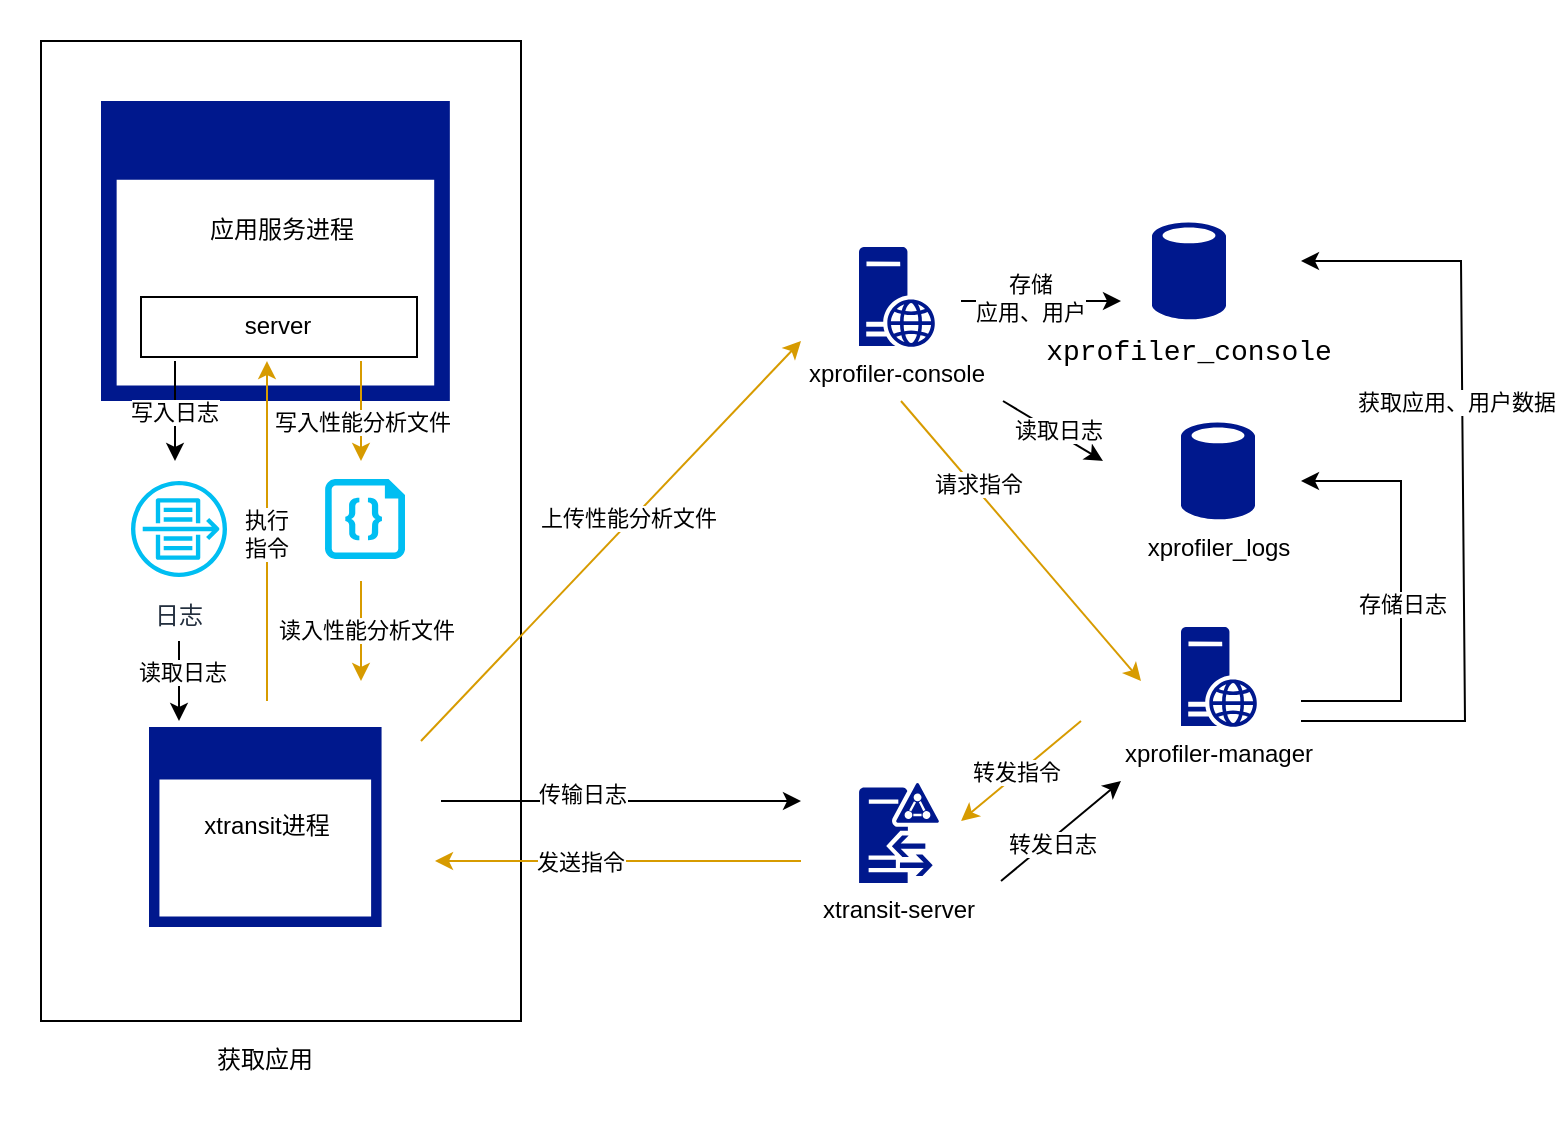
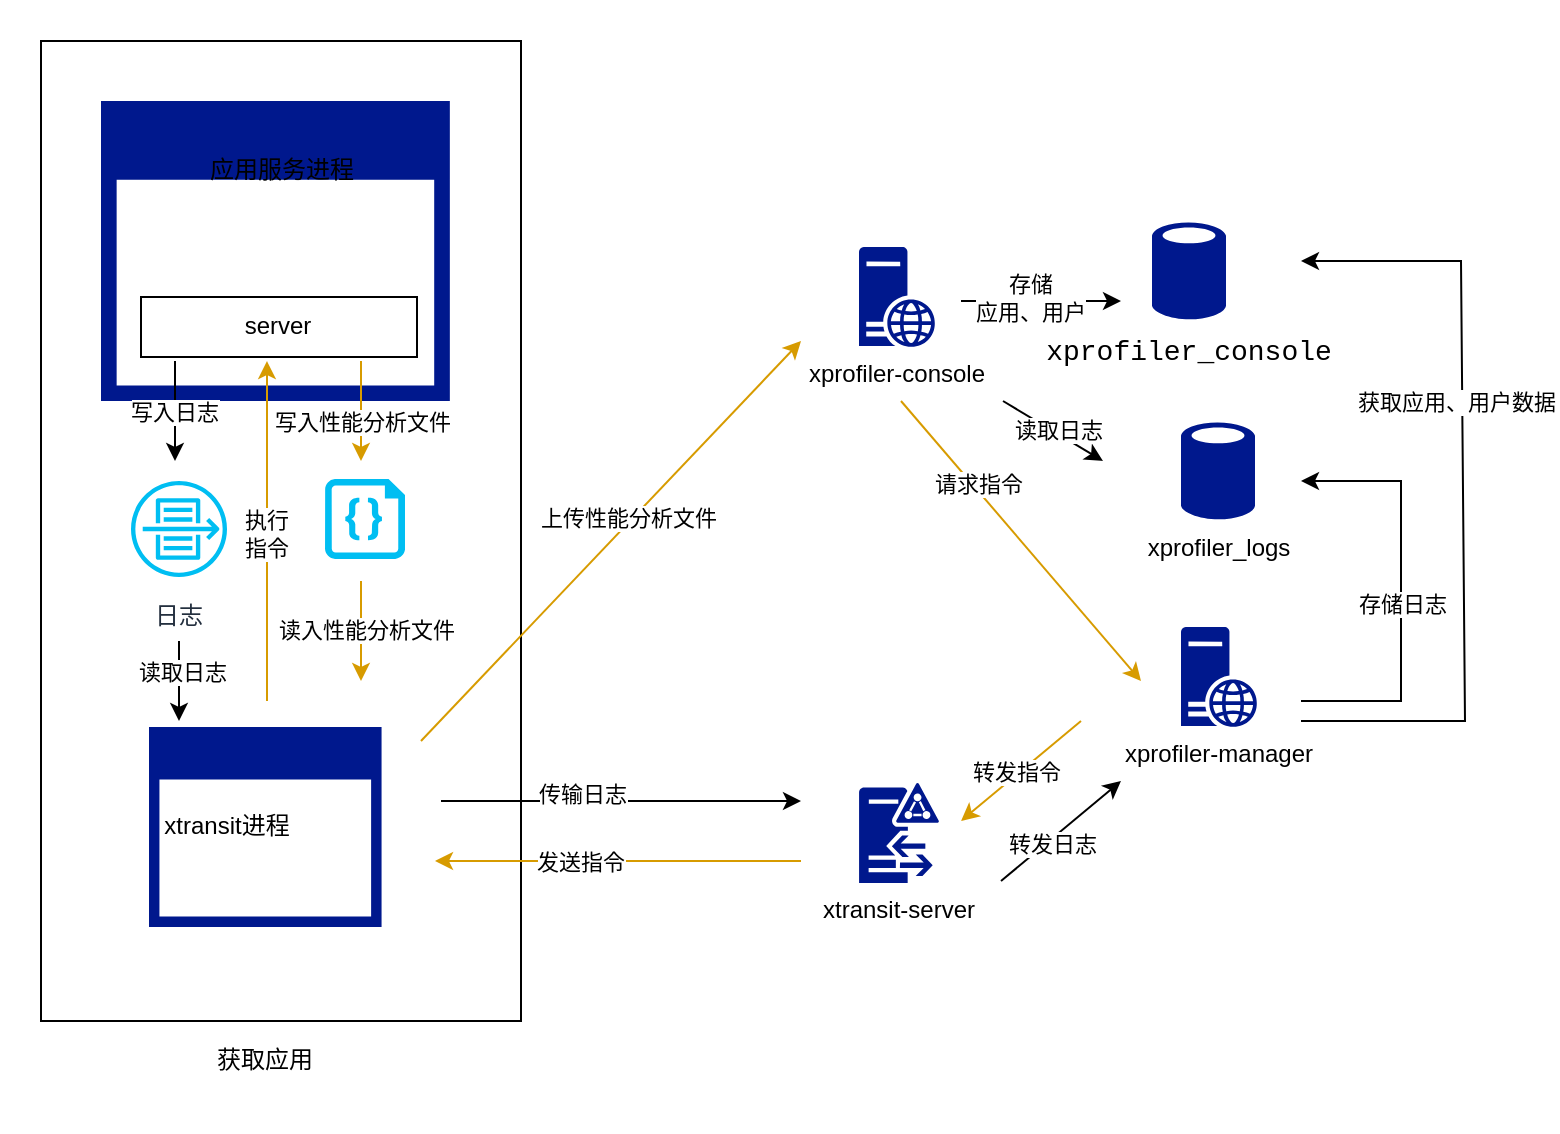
- <mxCell id="5" value="应用服务进程" style="text;html=1;strokeColor=none;fillColor=none;align=center;verticalAlign=middle;whiteSpace=wrap;rounded=0;" parent="1" vertex="1"><mxGeometry x="102" y="100" width="78" height="30" as="geometry" /></mxCell>
+ <mxCell id="5" value="应用服务进程" style="text;html=1;strokeColor=none;fillColor=none;align=center;verticalAlign=middle;whiteSpace=wrap;rounded=0;" parent="1" vertex="1"><mxGeometry x="102" y="70" width="78" height="30" as="geometry" /></mxCell>
- <mxCell id="12" value="xtransit进程" style="text;html=1;strokeColor=none;fillColor=none;align=center;verticalAlign=middle;whiteSpace=wrap;rounded=0;" parent="1" vertex="1"><mxGeometry x="97" y="398" width="73" height="30" as="geometry" /></mxCell>
+ <mxCell id="12" value="xtransit进程" style="text;html=1;strokeColor=none;fillColor=none;align=center;verticalAlign=middle;whiteSpace=wrap;rounded=0;" parent="1" vertex="1"><mxGeometry x="77" y="398" width="73" height="30" as="geometry" /></mxCell>
